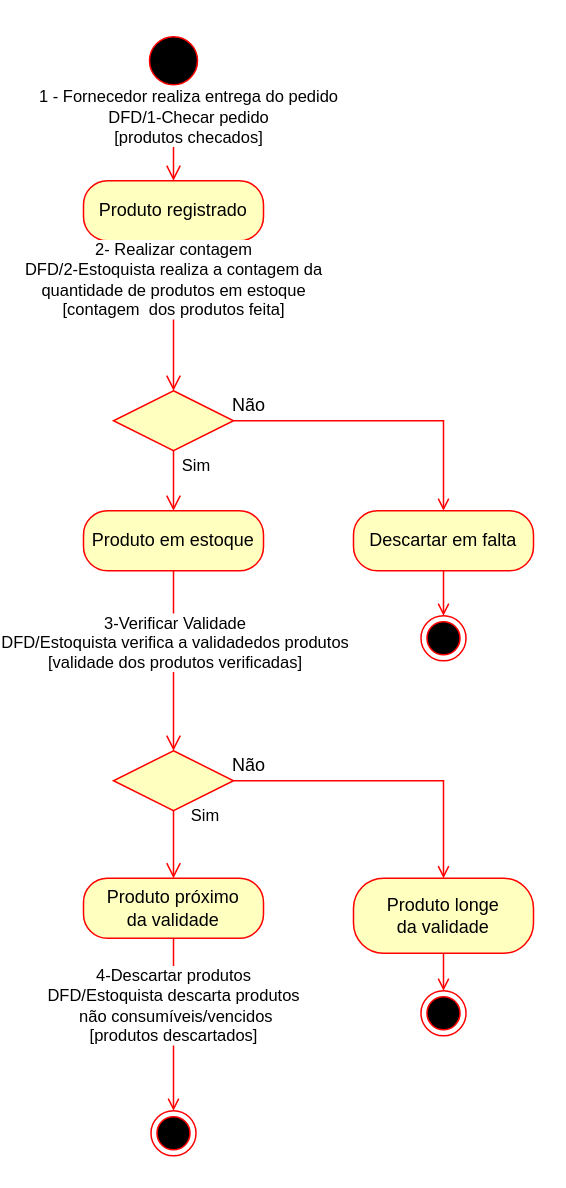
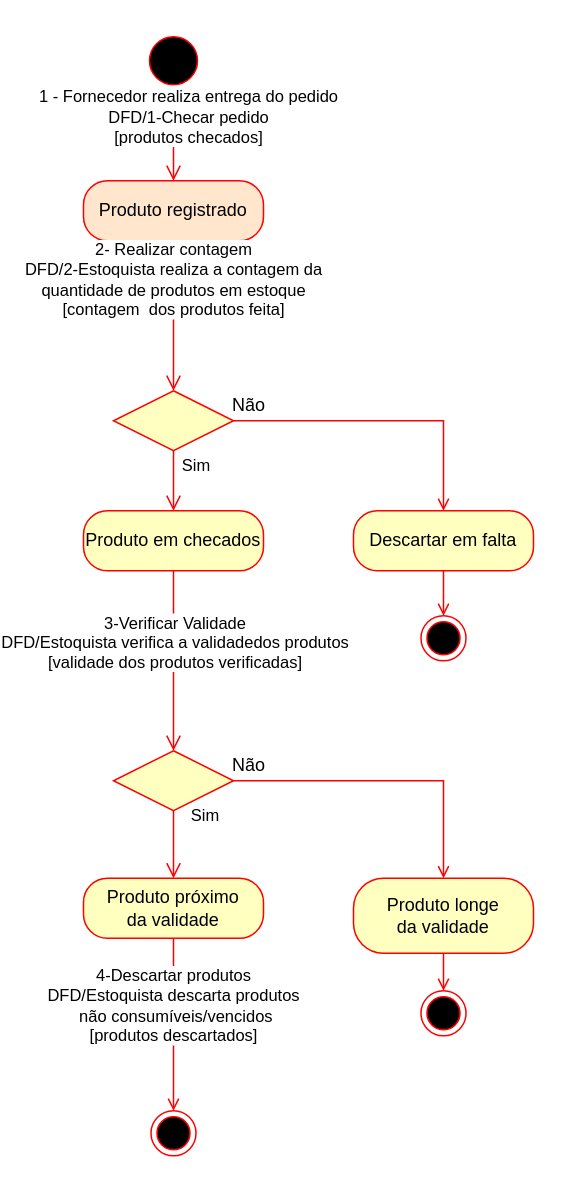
- <mxCell id="5" value="Produto registrado" style="rounded=1;whiteSpace=wrap;html=1;arcSize=40;fontColor=#000000;fillColor=#ffffc0;strokeColor=#ff0000;" parent="1" vertex="1"><mxGeometry x="20" y="120" width="120" height="40" as="geometry" /></mxCell>
+ <mxCell id="5" value="Produto registrado" style="rounded=1;whiteSpace=wrap;html=1;arcSize=40;fontColor=#000000;fillColor=#ffe6cc;strokeColor=#ff0000;" parent="1" vertex="1"><mxGeometry x="20" y="120" width="120" height="40" as="geometry" /></mxCell>
- <mxCell id="20" value="Produto em estoque" style="rounded=1;whiteSpace=wrap;html=1;arcSize=40;fontColor=#000000;fillColor=#ffffc0;strokeColor=#ff0000;" parent="1" vertex="1"><mxGeometry x="20" y="340" width="120" height="40" as="geometry" /></mxCell>
+ <mxCell id="20" value="Produto em checados" style="rounded=1;whiteSpace=wrap;html=1;arcSize=40;fontColor=#000000;fillColor=#ffffc0;strokeColor=#ff0000;" parent="1" vertex="1"><mxGeometry x="20" y="340" width="120" height="40" as="geometry" /></mxCell>
